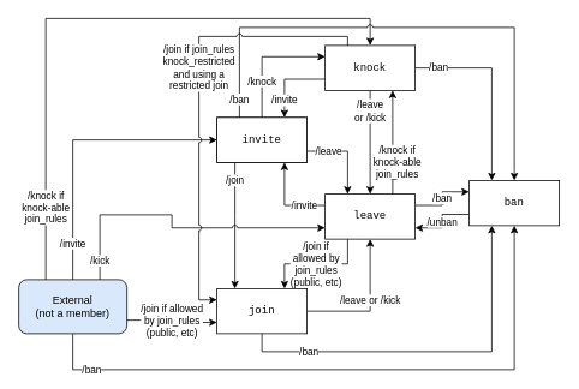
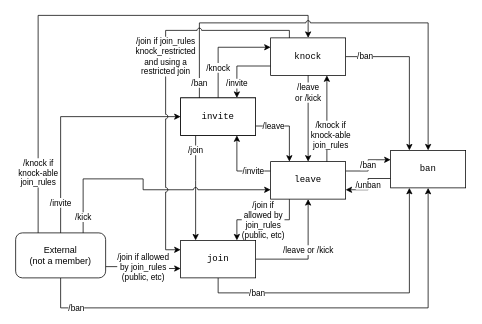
- <mxCell id="23" value="External &lt;br&gt;(not a member)" style="rounded=1;whiteSpace=wrap;html=1;fontFamily=Helvetica;fillColor=#dae8fc;" parent="1" vertex="1"><mxGeometry x="20" y="310" width="120" height="60" as="geometry" /></mxCell>
+ <mxCell id="23" value="External &lt;br&gt;(not a member)" style="rounded=1;whiteSpace=wrap;html=1;fontFamily=Helvetica;" parent="1" vertex="1"><mxGeometry x="20" y="310" width="120" height="60" as="geometry" /></mxCell>
